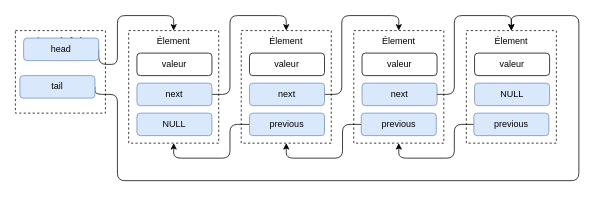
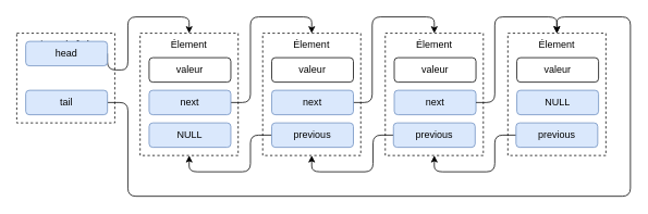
- <mxCell id="6" value="tail" style="rounded=1;whiteSpace=wrap;html=1;fillColor=#dae8fc;strokeColor=#6c8ebf;" vertex="1" parent="1"><mxGeometry x="26" y="100" width="100" height="30" as="geometry" /></mxCell>
+ <mxCell id="6" value="tail" style="rounded=1;whiteSpace=wrap;html=1;fillColor=#dae8fc;strokeColor=#6c8ebf;" vertex="1" parent="1"><mxGeometry x="31" y="110" width="100" height="30" as="geometry" /></mxCell>
